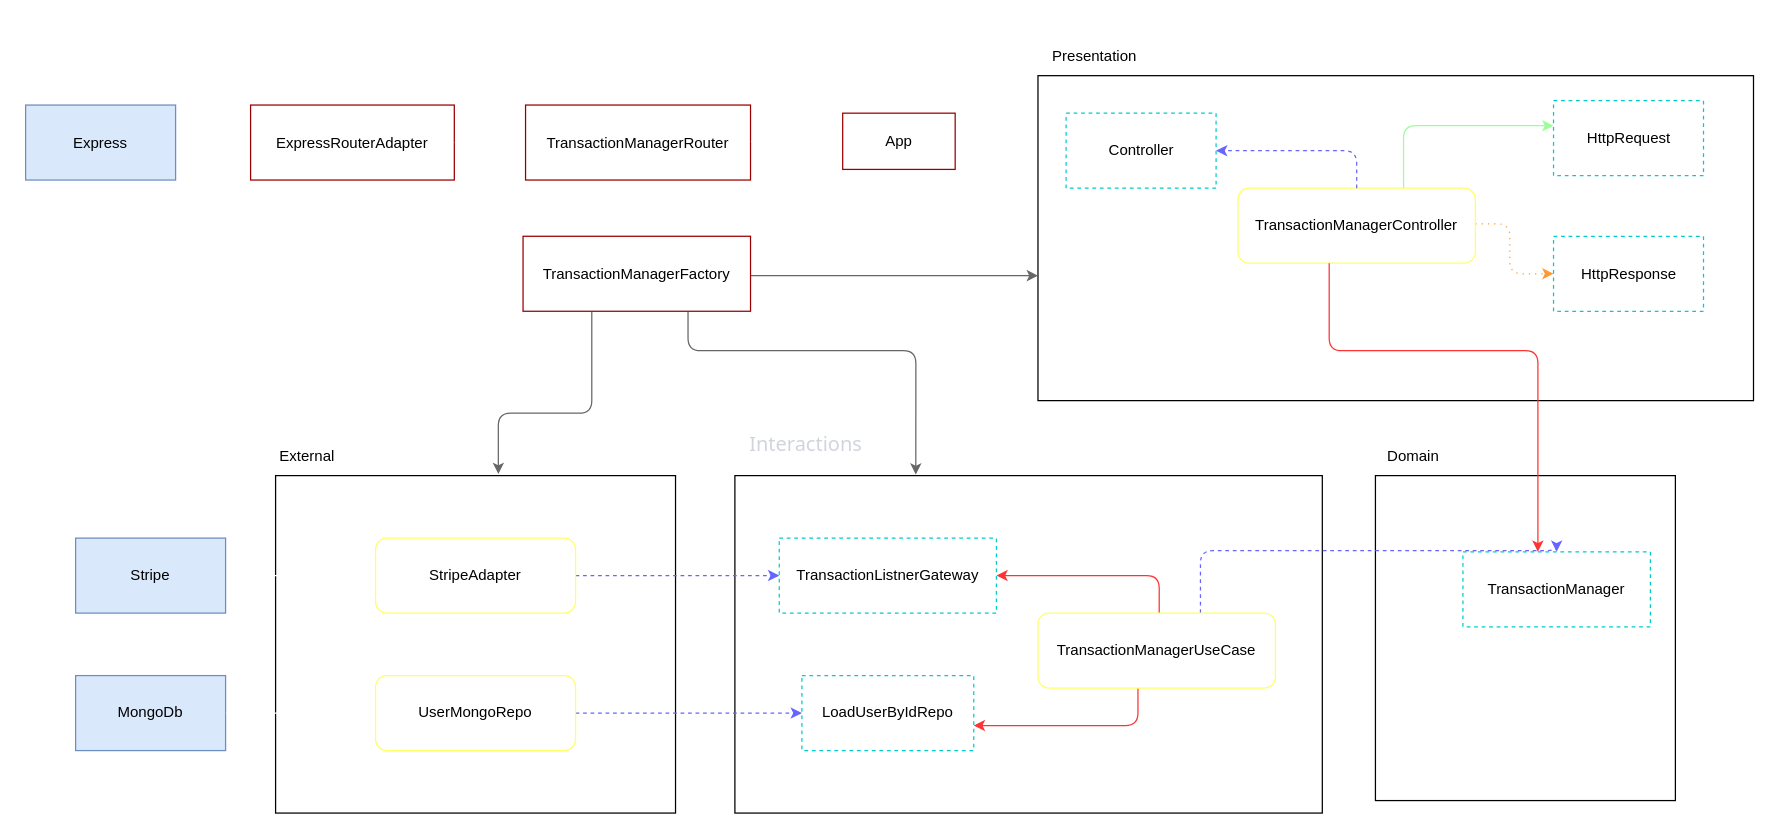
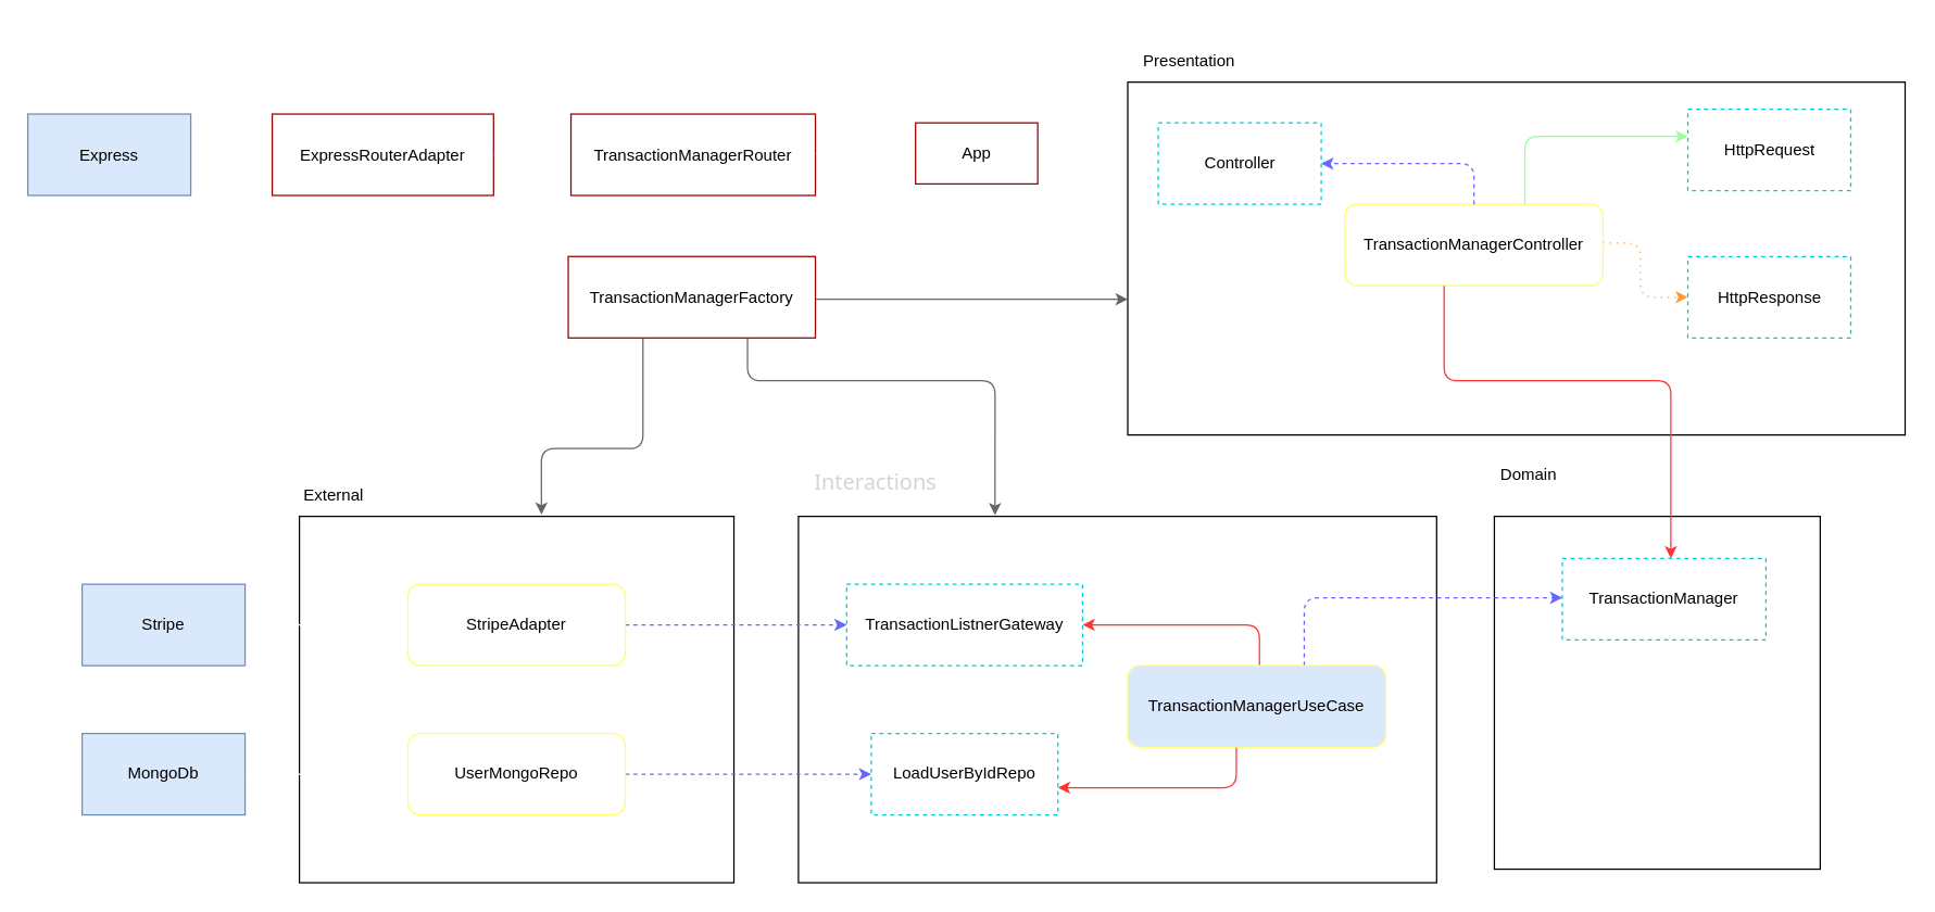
- <mxCell id="12" value="Domain" style="text;html=1;align=center;verticalAlign=middle;resizable=0;points=[];autosize=1;strokeColor=none;fillColor=none;" parent="1" vertex="1"><mxGeometry x="1100" y="350" width="60" height="30" as="geometry" /></mxCell>
+ <mxCell id="12" value="Domain" style="text;html=1;align=center;verticalAlign=middle;resizable=0;points=[];autosize=1;strokeColor=none;fillColor=none;" parent="1" vertex="1"><mxGeometry x="1095" y="335" width="60" height="30" as="geometry" /></mxCell>
- <mxCell id="13" value="TransactionManager" style="rounded=0;whiteSpace=wrap;html=1;strokeColor=#00CCCC;dashed=1;" parent="1" vertex="1"><mxGeometry x="1170" y="441" width="150" height="60" as="geometry" /></mxCell>
+ <mxCell id="13" value="TransactionManager" style="rounded=0;whiteSpace=wrap;html=1;strokeColor=#00CCCC;dashed=1;" parent="1" vertex="1"><mxGeometry x="1150" y="411" width="150" height="60" as="geometry" /></mxCell>
- <mxCell id="19" value="TransactionManagerUseCase" style="rounded=1;whiteSpace=wrap;html=1;strokeColor=#FFFF66;" parent="1" vertex="1"><mxGeometry x="830" y="490" width="190" height="60" as="geometry" /></mxCell>
+ <mxCell id="19" value="TransactionManagerUseCase" style="rounded=1;whiteSpace=wrap;html=1;strokeColor=#FFFF66;fillColor=#dae8fc;" parent="1" vertex="1"><mxGeometry x="830" y="490" width="190" height="60" as="geometry" /></mxCell>
